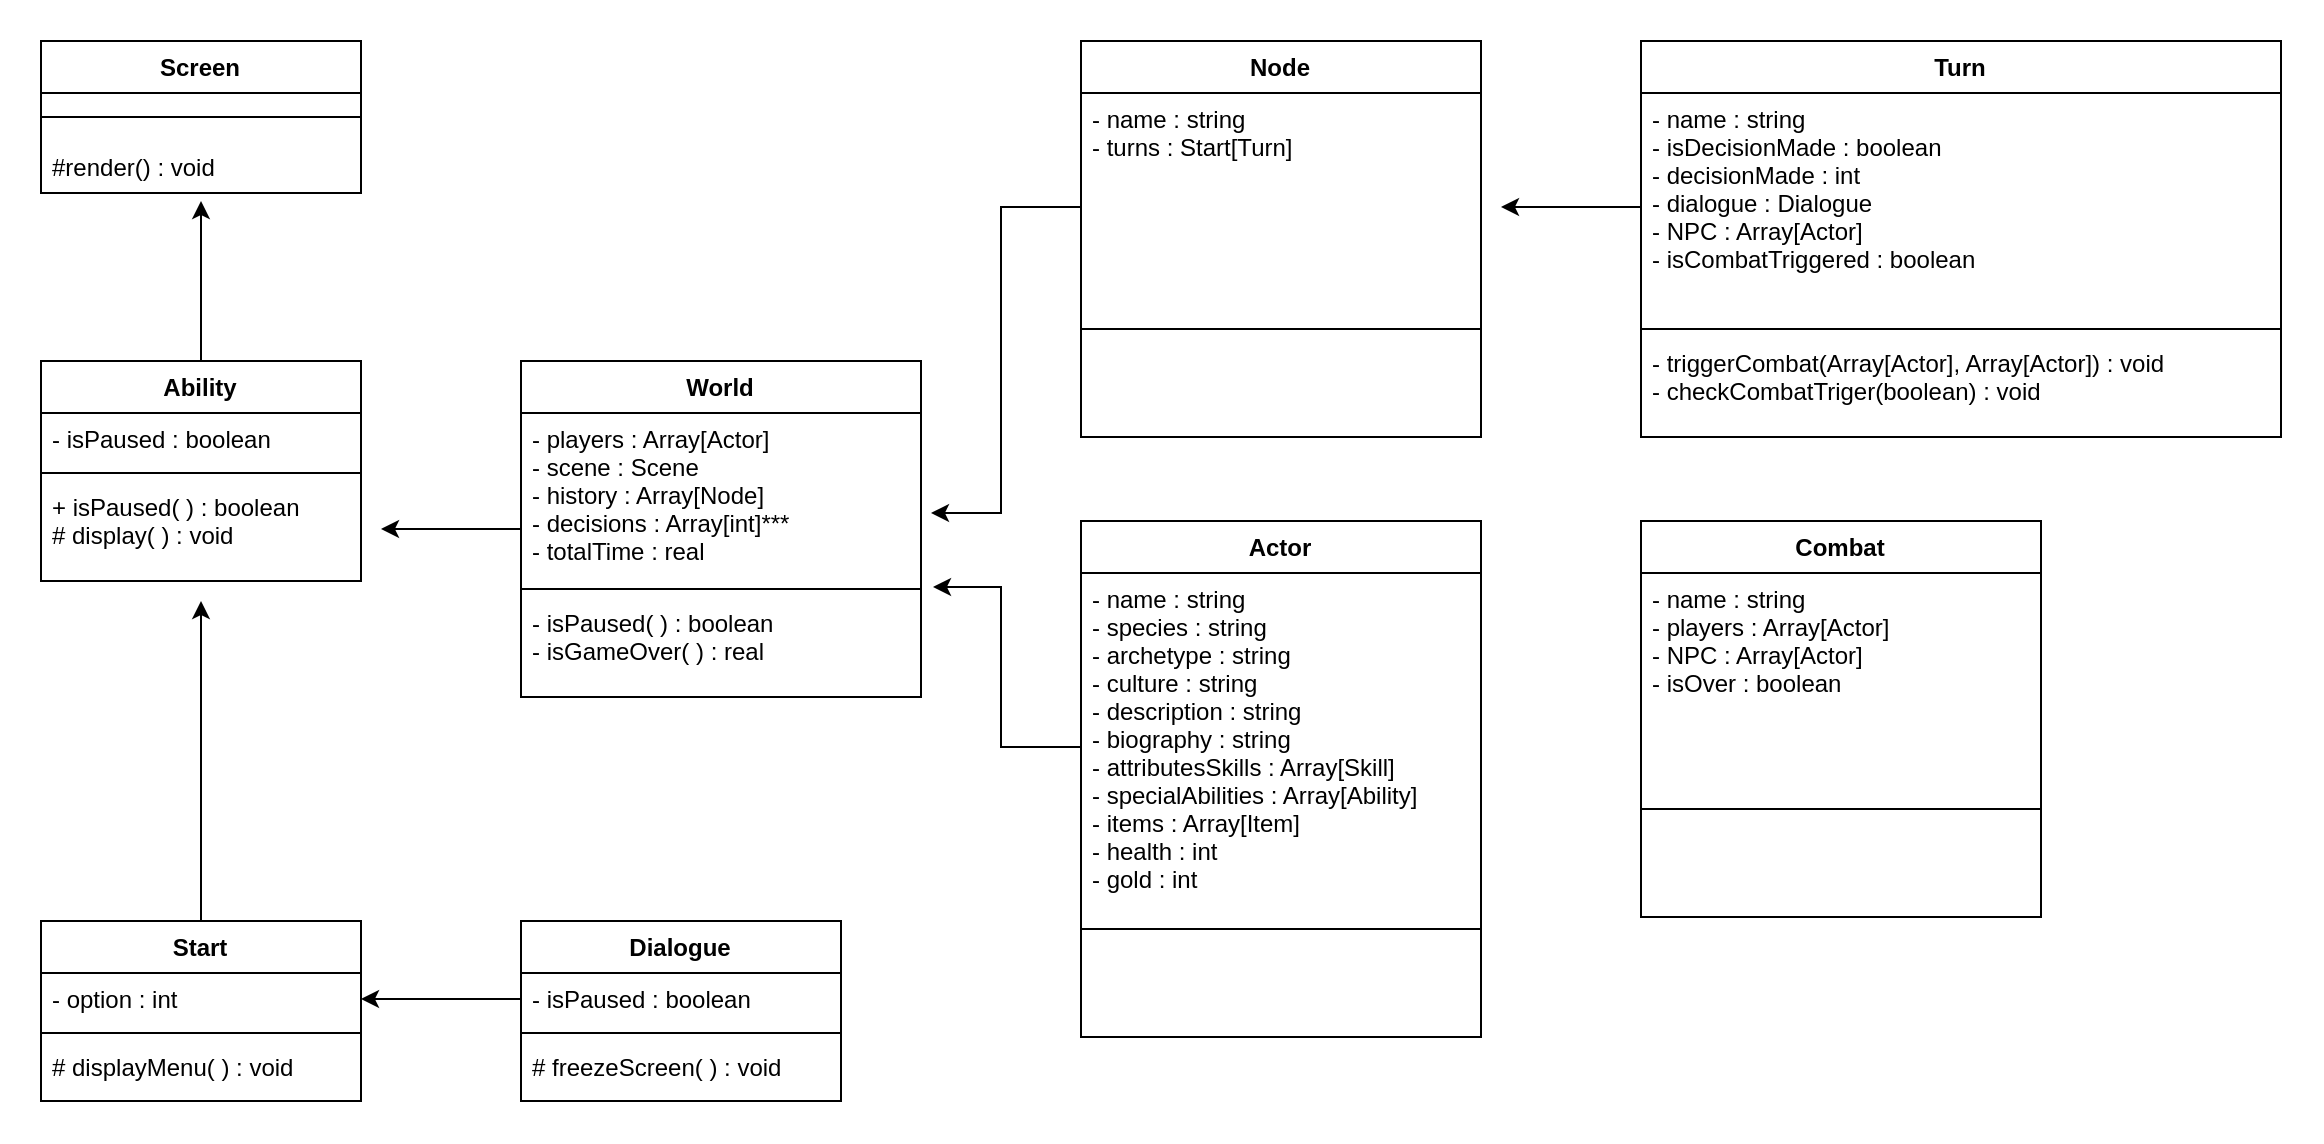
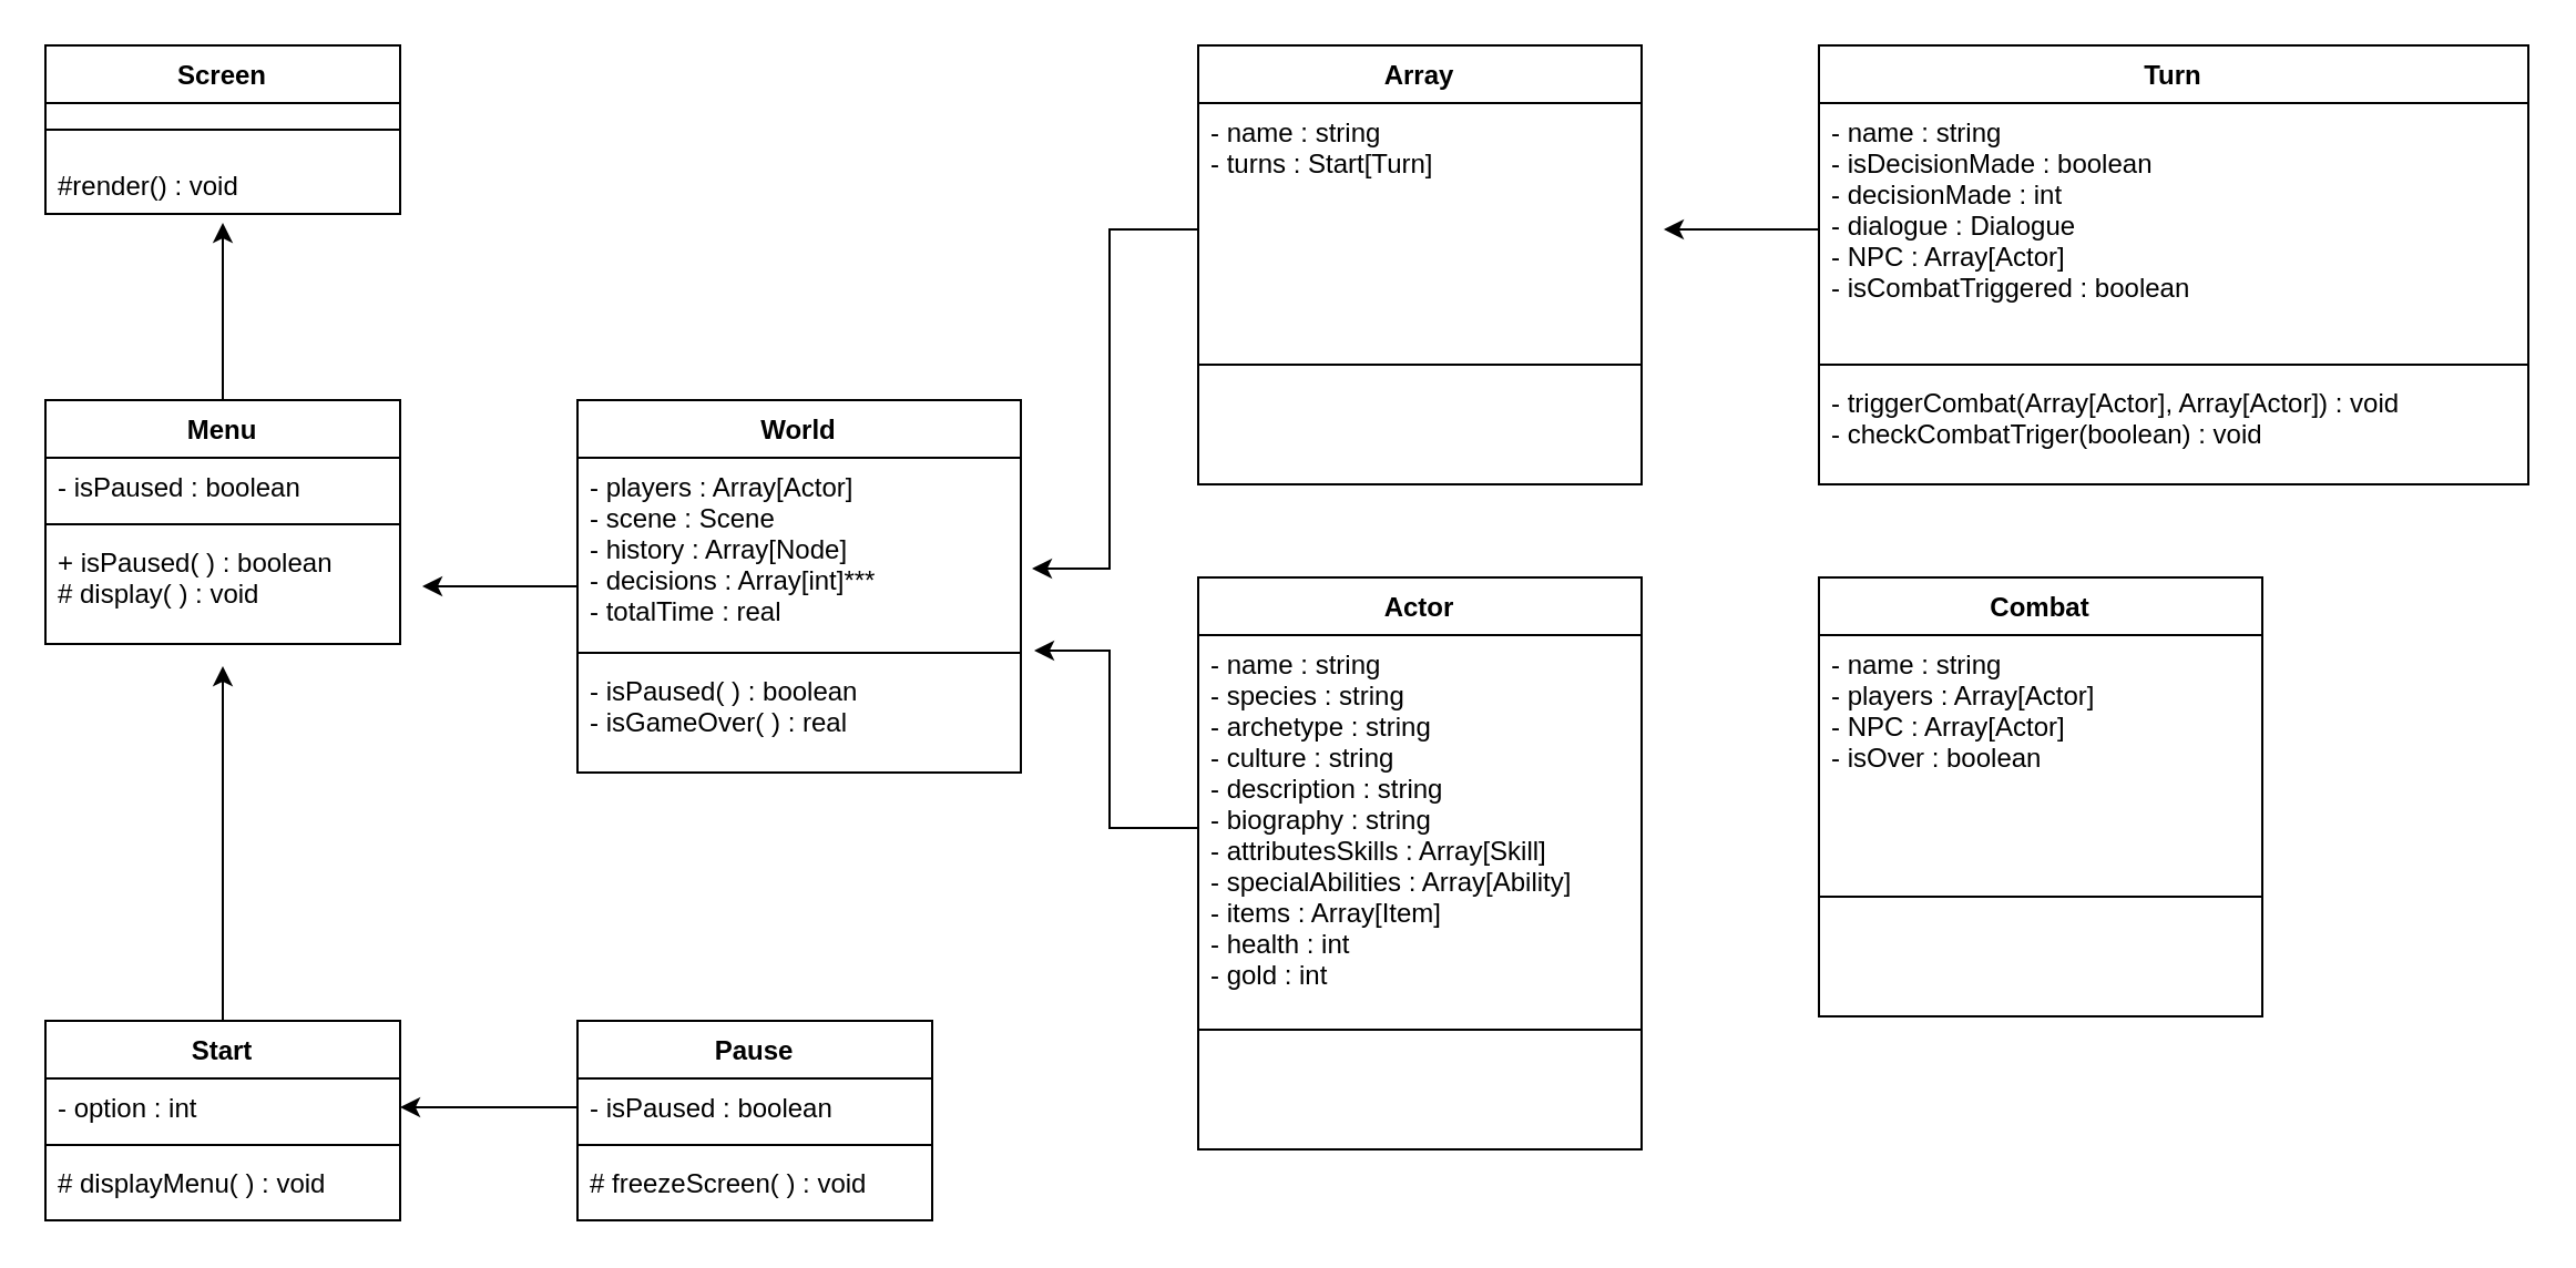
- <mxCell id="34" value="Node" style="swimlane;fontStyle=1;align=center;verticalAlign=top;childLayout=stackLayout;horizontal=1;startSize=26;horizontalStack=0;resizeParent=1;resizeParentMax=0;resizeLast=0;collapsible=1;marginBottom=0;" vertex="1" parent="1"><mxGeometry x="540" y="20" width="200" height="198" as="geometry" /></mxCell>
+ <mxCell id="34" value="Array" style="swimlane;fontStyle=1;align=center;verticalAlign=top;childLayout=stackLayout;horizontal=1;startSize=26;horizontalStack=0;resizeParent=1;resizeParentMax=0;resizeLast=0;collapsible=1;marginBottom=0;" vertex="1" parent="1"><mxGeometry x="540" y="20" width="200" height="198" as="geometry" /></mxCell>
- <mxCell id="6" value="Ability" style="swimlane;fontStyle=1;align=center;verticalAlign=top;childLayout=stackLayout;horizontal=1;startSize=26;horizontalStack=0;resizeParent=1;resizeParentMax=0;resizeLast=0;collapsible=1;marginBottom=0;" vertex="1" parent="1"><mxGeometry x="20" y="180" width="160" height="110" as="geometry" /></mxCell>
+ <mxCell id="6" value="Menu" style="swimlane;fontStyle=1;align=center;verticalAlign=top;childLayout=stackLayout;horizontal=1;startSize=26;horizontalStack=0;resizeParent=1;resizeParentMax=0;resizeLast=0;collapsible=1;marginBottom=0;" vertex="1" parent="1"><mxGeometry x="20" y="180" width="160" height="110" as="geometry" /></mxCell>
- <mxCell id="20" value="Dialogue" style="swimlane;fontStyle=1;align=center;verticalAlign=top;childLayout=stackLayout;horizontal=1;startSize=26;horizontalStack=0;resizeParent=1;resizeParentMax=0;resizeLast=0;collapsible=1;marginBottom=0;" vertex="1" parent="1"><mxGeometry x="260" y="460" width="160" height="90" as="geometry" /></mxCell>
+ <mxCell id="20" value="Pause" style="swimlane;fontStyle=1;align=center;verticalAlign=top;childLayout=stackLayout;horizontal=1;startSize=26;horizontalStack=0;resizeParent=1;resizeParentMax=0;resizeLast=0;collapsible=1;marginBottom=0;" vertex="1" parent="1"><mxGeometry x="260" y="460" width="160" height="90" as="geometry" /></mxCell>
